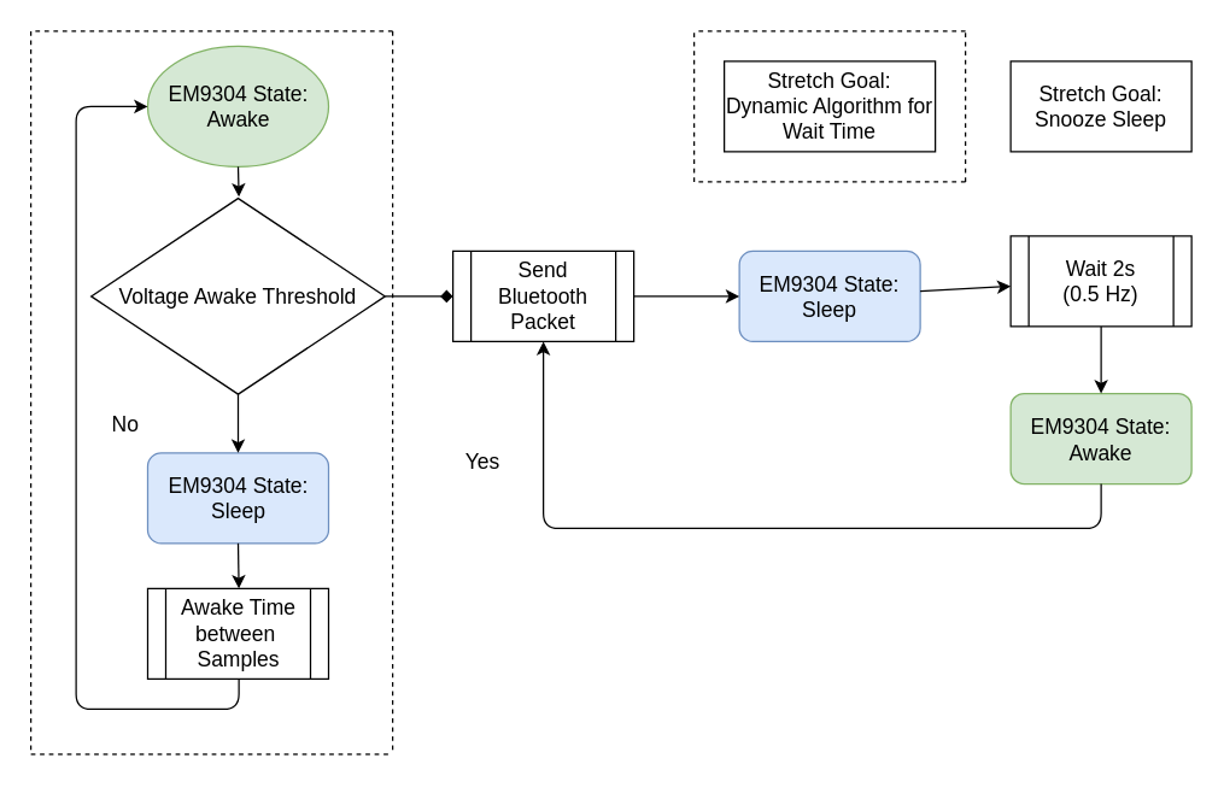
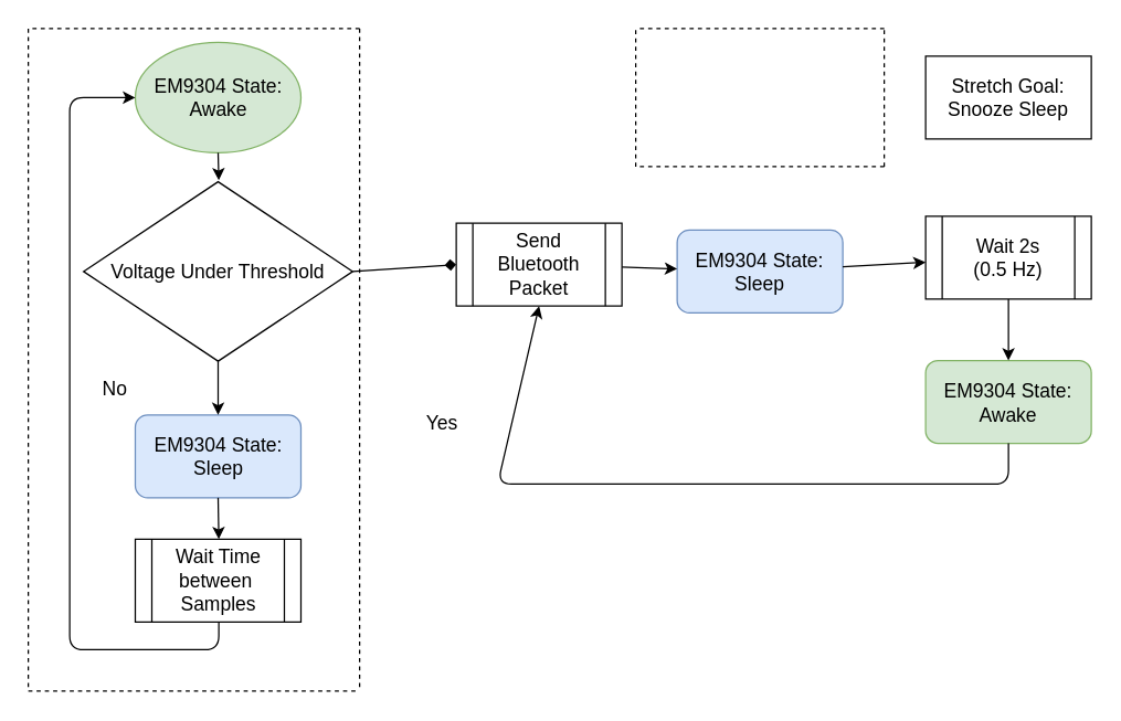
- <mxCell id="21" value="&lt;font style=&quot;font-size: 14px&quot;&gt;Stretch Goal: Dynamic Algorithm for Wait Time&lt;/font&gt;" style="rounded=0;whiteSpace=wrap;html=1;" parent="1" vertex="1"><mxGeometry x="480" y="40" width="140" height="60" as="geometry" /></mxCell>
- <mxCell id="4" value="&lt;font style=&quot;font-size: 14px&quot;&gt;Voltage Awake Threshold&lt;/font&gt;" style="rhombus;whiteSpace=wrap;html=1;" parent="1" vertex="1"><mxGeometry x="60" y="131" width="195" height="130" as="geometry" /></mxCell>
+ <mxCell id="4" value="&lt;font style=&quot;font-size: 14px&quot;&gt;Voltage Under Threshold&lt;/font&gt;" style="rhombus;whiteSpace=wrap;html=1;" parent="1" vertex="1"><mxGeometry x="60" y="131" width="195" height="130" as="geometry" /></mxCell>
- <mxCell id="19" value="&lt;font style=&quot;font-size: 14px&quot;&gt;Send Bluetooth Packet&lt;/font&gt;" style="shape=process;whiteSpace=wrap;html=1;backgroundOutline=1;" parent="1" vertex="1"><mxGeometry x="300" y="166" width="120" height="60" as="geometry" /></mxCell>
+ <mxCell id="19" value="&lt;font style=&quot;font-size: 14px&quot;&gt;Send Bluetooth Packet&lt;/font&gt;" style="shape=process;whiteSpace=wrap;html=1;backgroundOutline=1;" parent="1" vertex="1"><mxGeometry x="330" y="161" width="120" height="60" as="geometry" /></mxCell>
- <mxCell id="20" value="&lt;font style=&quot;font-size: 14px&quot;&gt;Awake Time between&amp;nbsp; Samples&lt;/font&gt;" style="shape=process;whiteSpace=wrap;html=1;backgroundOutline=1;" parent="1" vertex="1"><mxGeometry x="97.5" y="390" width="120" height="60" as="geometry" /></mxCell>
+ <mxCell id="20" value="&lt;font style=&quot;font-size: 14px&quot;&gt;Wait Time between&amp;nbsp; Samples&lt;/font&gt;" style="shape=process;whiteSpace=wrap;html=1;backgroundOutline=1;" parent="1" vertex="1"><mxGeometry x="97.5" y="390" width="120" height="60" as="geometry" /></mxCell>
